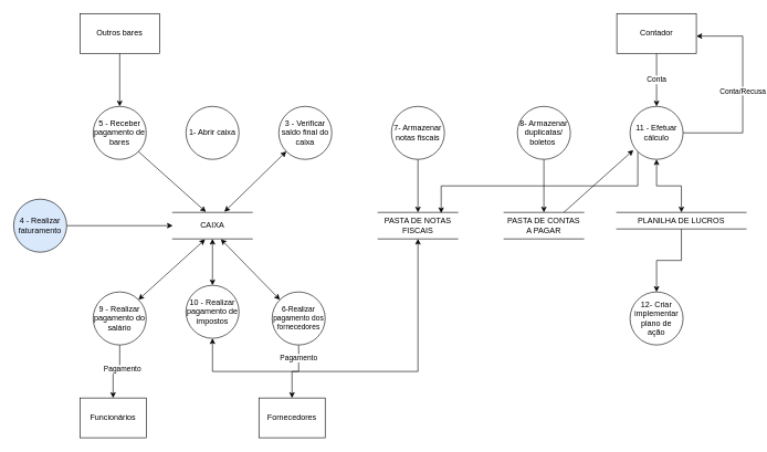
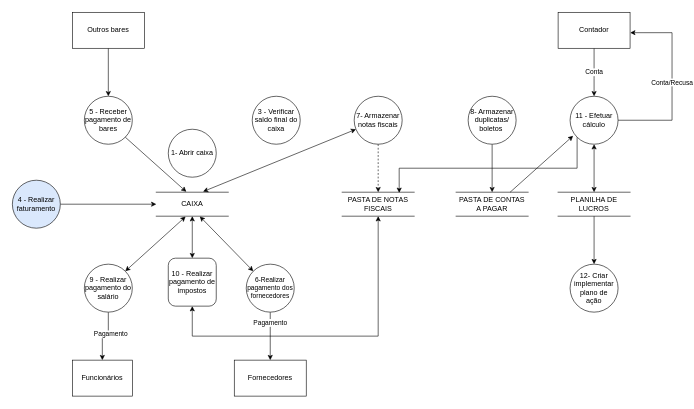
- <mxCell id="4" value="1- Abrir caixa" style="ellipse;whiteSpace=wrap;html=1;aspect=fixed;" parent="1" vertex="1"><mxGeometry x="280" y="160" width="80" height="80" as="geometry" /></mxCell>
+ <mxCell id="4" value="1- Abrir caixa" style="ellipse;whiteSpace=wrap;html=1;aspect=fixed;" parent="1" vertex="1"><mxGeometry x="280" y="215" width="80" height="80" as="geometry" /></mxCell>
- <mxCell id="6" style="edgeStyle=orthogonalEdgeStyle;rounded=0;orthogonalLoop=1;jettySize=auto;html=1;exitX=0.5;exitY=1;exitDx=0;exitDy=0;entryX=0.5;entryY=0;entryDx=0;entryDy=0;" parent="1" source="7" target="34" edge="1"><mxGeometry relative="1" as="geometry" /></mxCell>
+ <mxCell id="6" style="edgeStyle=orthogonalEdgeStyle;rounded=0;orthogonalLoop=1;jettySize=auto;html=1;exitX=0.5;exitY=1;exitDx=0;exitDy=0;entryX=0.5;entryY=0;entryDx=0;entryDy=0;dashed=1;" parent="1" source="7" target="34" edge="1"><mxGeometry relative="1" as="geometry" /></mxCell>
- <mxCell id="33" value="" style="endArrow=classic;html=1;exitX=0.65;exitY=-0.025;exitDx=0;exitDy=0;exitPerimeter=0;startArrow=classic;startFill=1;" parent="1" source="5" target="10" edge="1"><mxGeometry width="50" height="50" relative="1" as="geometry"><mxPoint x="350" y="310" as="sourcePoint" /><mxPoint x="430" y="240" as="targetPoint" /></mxGeometry></mxCell>
+ <mxCell id="33" value="" style="endArrow=classic;html=1;exitX=0.65;exitY=-0.025;exitDx=0;exitDy=0;exitPerimeter=0;startArrow=classic;startFill=1;" parent="1" source="5" target="7" edge="1"><mxGeometry width="50" height="50" relative="1" as="geometry"><mxPoint x="350" y="310" as="sourcePoint" /><mxPoint x="430" y="240" as="targetPoint" /></mxGeometry></mxCell>
- <mxCell id="31" value="PLANILHA DE LUCROS" style="shape=partialRectangle;whiteSpace=wrap;html=1;left=0;right=0;fillColor=none;" parent="1" vertex="1"><mxGeometry x="930" y="320" width="195" height="25" as="geometry" /></mxCell>
+ <mxCell id="31" value="PLANILHA DE LUCROS" style="shape=partialRectangle;whiteSpace=wrap;html=1;left=0;right=0;fillColor=none;" parent="1" vertex="1"><mxGeometry x="930" y="320" width="120" height="40" as="geometry" /></mxCell>
- <mxCell id="25" value="10 - Realizar pagamento de impostos" style="ellipse;whiteSpace=wrap;html=1;aspect=fixed;" parent="1" vertex="1"><mxGeometry x="280" y="430" width="80" height="80" as="geometry" /></mxCell>
+ <mxCell id="25" value="10 - Realizar pagamento de impostos" style="whiteSpace=wrap;html=1;aspect=fixed;rounded=1;" parent="1" vertex="1"><mxGeometry x="280" y="430" width="80" height="80" as="geometry" /></mxCell>
- <mxCell id="38" value="Fornecedores" style="rounded=0;whiteSpace=wrap;html=1;" parent="1" vertex="1"><mxGeometry x="390" y="600" width="100" height="60" as="geometry" /></mxCell>
+ <mxCell id="38" value="Fornecedores" style="rounded=0;whiteSpace=wrap;html=1;" parent="1" vertex="1"><mxGeometry x="390" y="600" width="120" height="60" as="geometry" /></mxCell>
